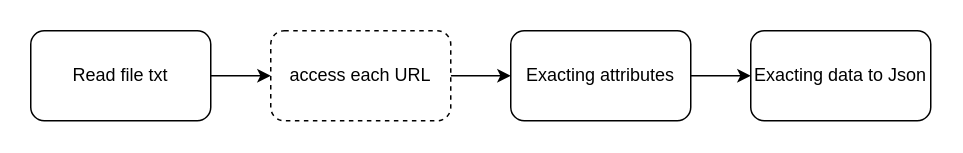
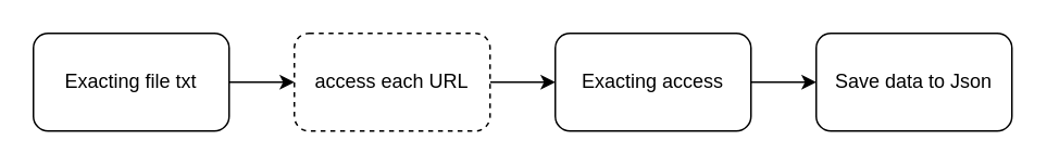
- <mxCell id="8" value="Read file txt" style="rounded=1;whiteSpace=wrap;html=1;" vertex="1" parent="1"><mxGeometry x="20" y="20" width="120" height="60" as="geometry" /></mxCell>
+ <mxCell id="8" value="Exacting file txt" style="rounded=1;whiteSpace=wrap;html=1;" vertex="1" parent="1"><mxGeometry x="20" y="20" width="120" height="60" as="geometry" /></mxCell>
- <mxCell id="3" value="Exacting attributes" style="rounded=1;whiteSpace=wrap;html=1;" vertex="1" parent="1"><mxGeometry x="340" y="20" width="120" height="60" as="geometry" /></mxCell>
+ <mxCell id="3" value="Exacting access" style="rounded=1;whiteSpace=wrap;html=1;" vertex="1" parent="1"><mxGeometry x="340" y="20" width="120" height="60" as="geometry" /></mxCell>
- <mxCell id="4" value="Exacting data to Json" style="rounded=1;whiteSpace=wrap;html=1;" vertex="1" parent="1"><mxGeometry x="500" y="20" width="120" height="60" as="geometry" /></mxCell>
+ <mxCell id="4" value="Save data to Json" style="rounded=1;whiteSpace=wrap;html=1;" vertex="1" parent="1"><mxGeometry x="500" y="20" width="120" height="60" as="geometry" /></mxCell>
